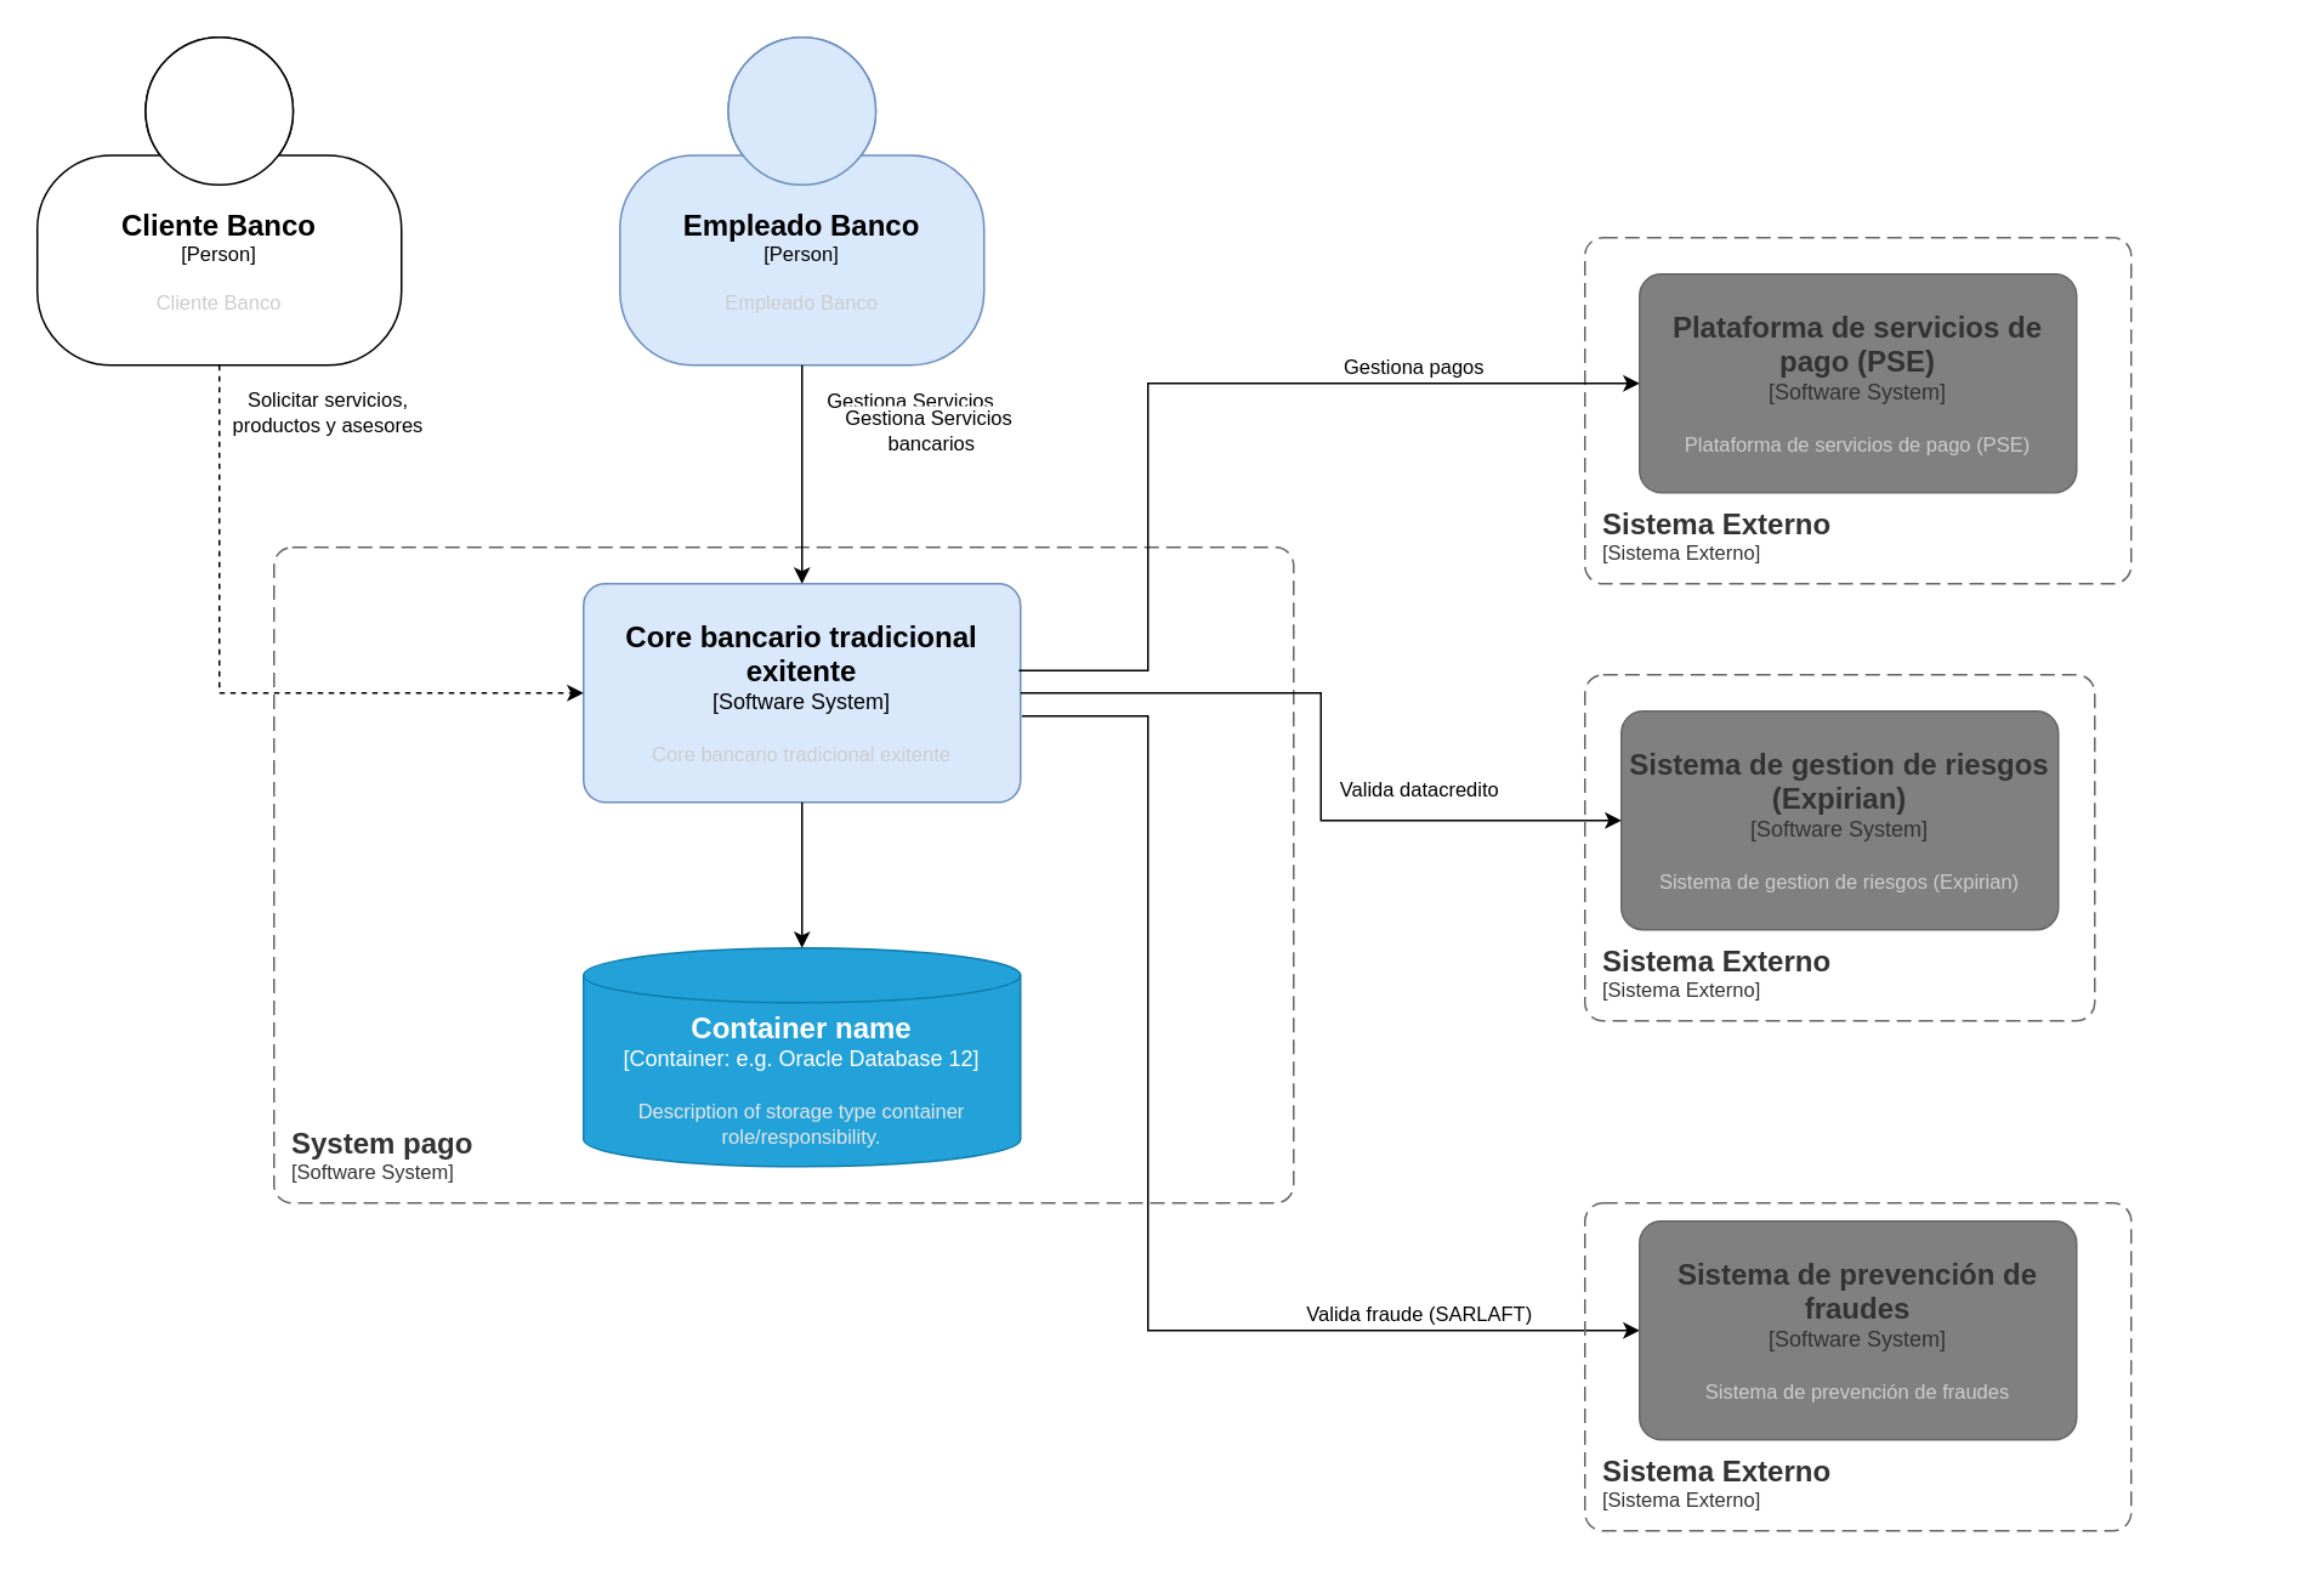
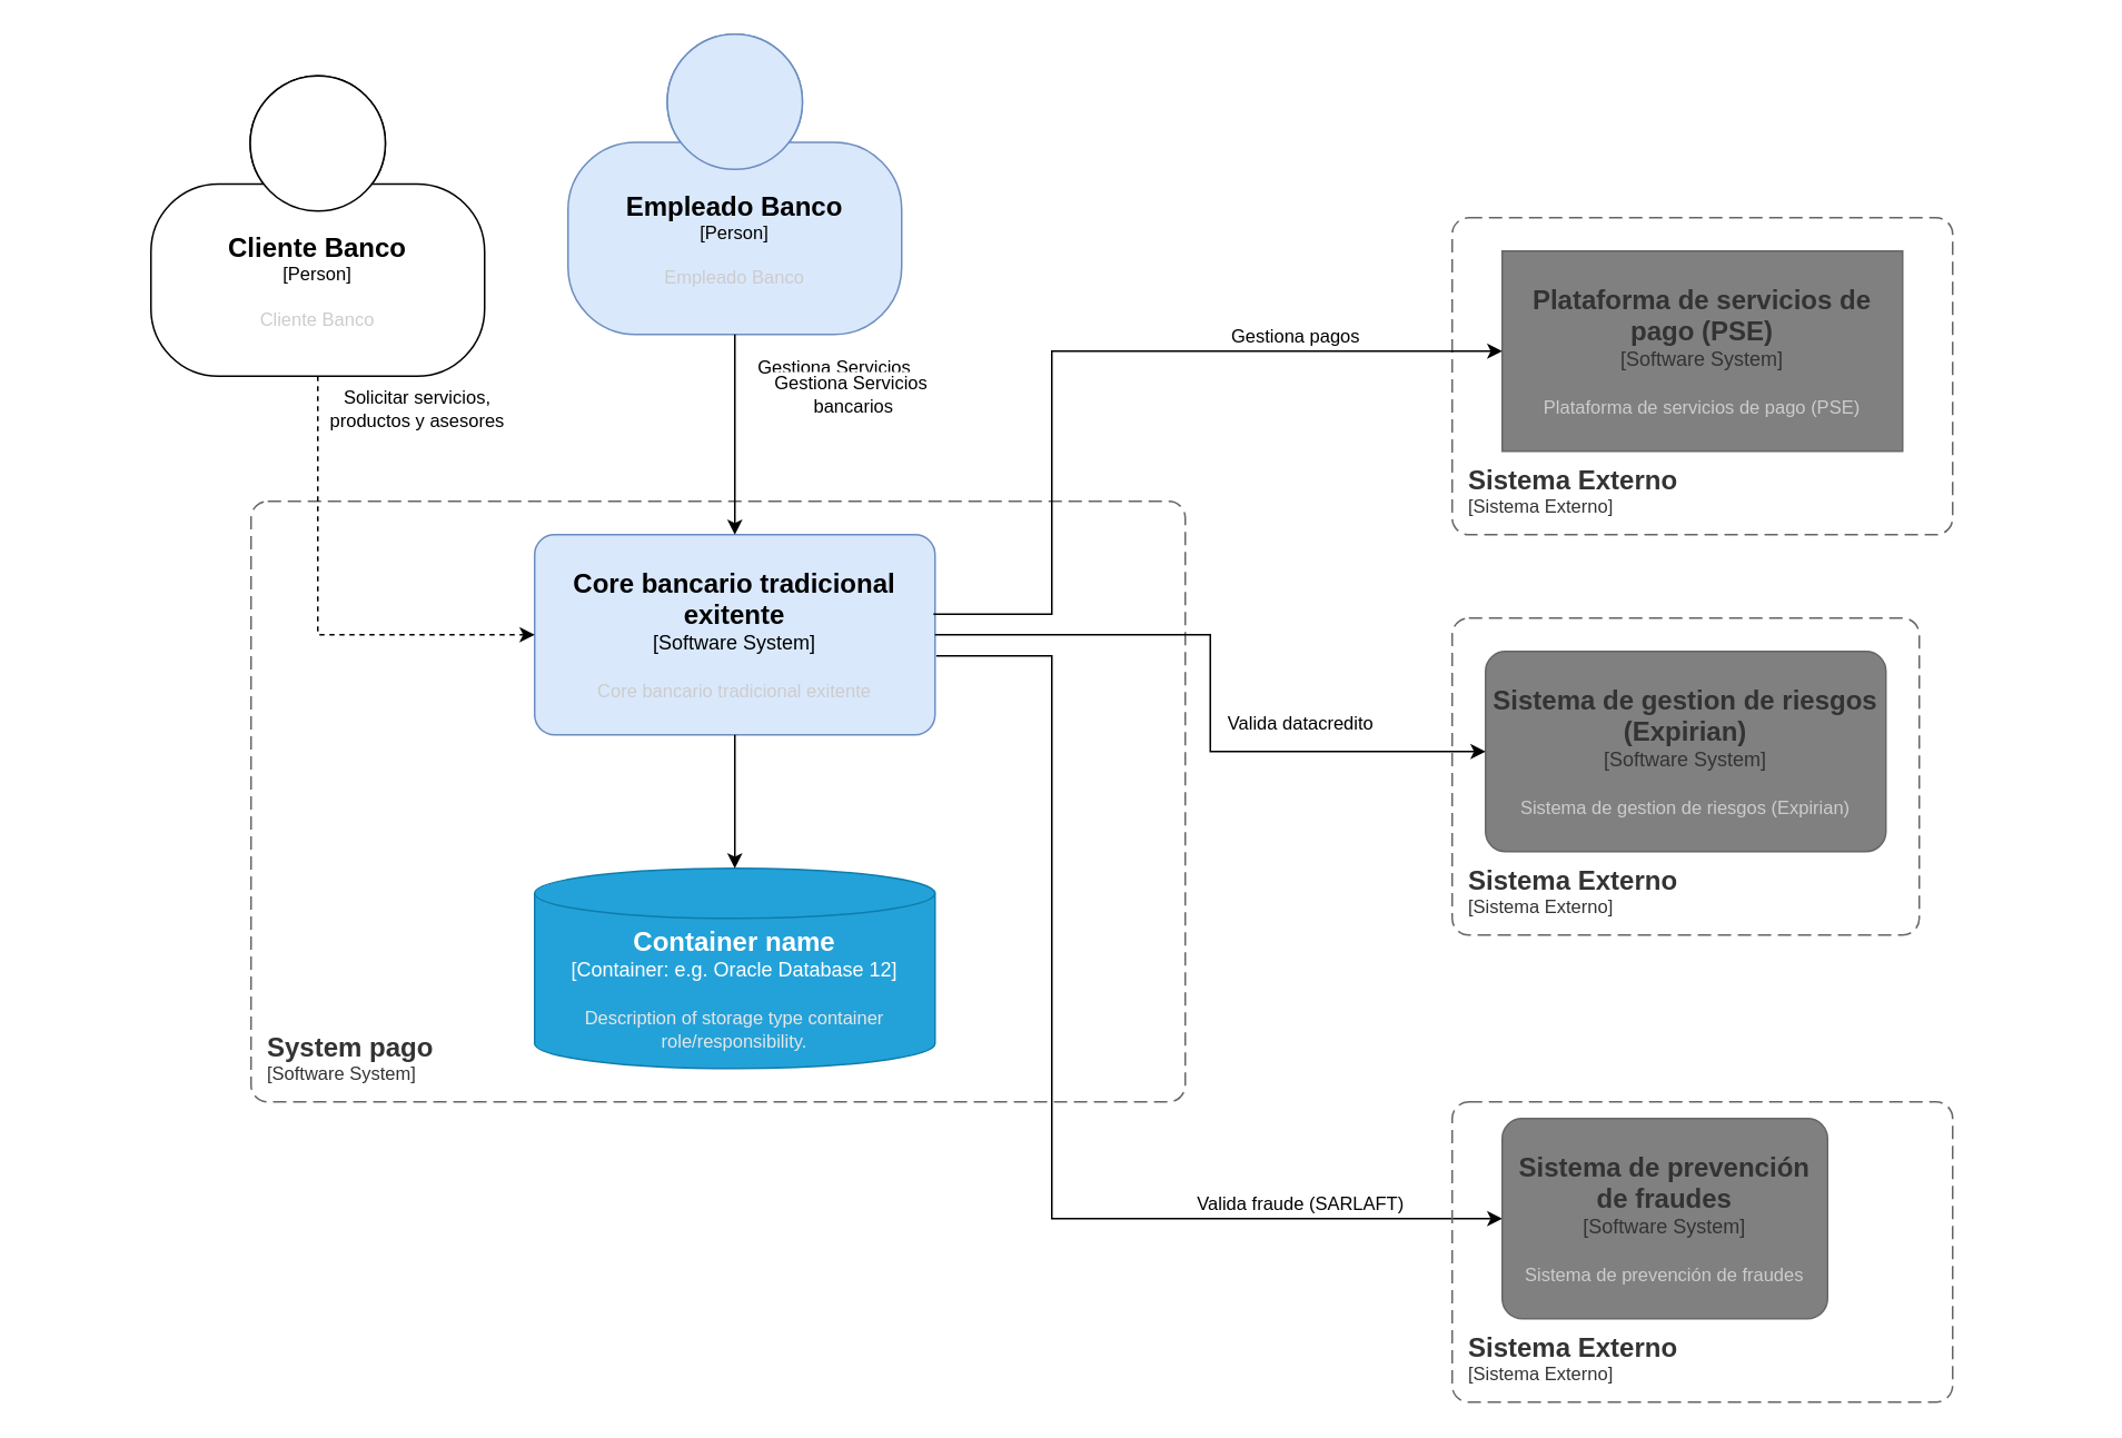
- <mxCell id="4" value="&lt;font style=&quot;font-size: 16px&quot;&gt;&lt;b&gt;Cliente Banco&lt;/b&gt;&lt;/font&gt;&lt;div&gt;[Person]&lt;/div&gt;&lt;br&gt;&lt;div&gt;&lt;font style=&quot;font-size: 11px&quot;&gt;&lt;font color=&quot;#cccccc&quot;&gt;Cliente Banco&lt;/font&gt;&lt;/div&gt;" style="html=1;fontSize=11;dashed=0;whiteSpace=wrap;shape=mxgraph.c4.person2;align=center;metaEdit=1;points=[[0.5,0,0],[1,0.5,0],[1,0.75,0],[0.75,1,0],[0.5,1,0],[0.25,1,0],[0,0.75,0],[0,0.5,0]];resizable=0;" vertex="1" parent="1"><mxGeometry x="20" y="20" width="200" height="180" as="geometry" /></mxCell>
+ <mxCell id="4" value="&lt;font style=&quot;font-size: 16px&quot;&gt;&lt;b&gt;Cliente Banco&lt;/b&gt;&lt;/font&gt;&lt;div&gt;[Person]&lt;/div&gt;&lt;br&gt;&lt;div&gt;&lt;font style=&quot;font-size: 11px&quot;&gt;&lt;font color=&quot;#cccccc&quot;&gt;Cliente Banco&lt;/font&gt;&lt;/div&gt;" style="html=1;fontSize=11;dashed=0;whiteSpace=wrap;shape=mxgraph.c4.person2;align=center;metaEdit=1;points=[[0.5,0,0],[1,0.5,0],[1,0.75,0],[0.75,1,0],[0.5,1,0],[0.25,1,0],[0,0.75,0],[0,0.5,0]];resizable=0;" vertex="1" parent="1"><mxGeometry x="90" y="45" width="200" height="180" as="geometry" /></mxCell>
- <mxCell id="8" value="&lt;font style=&quot;font-size: 16px&quot;&gt;&lt;b&gt;Plataforma de servicios de pago (PSE)&lt;/b&gt;&lt;/font&gt;&lt;div&gt;[Software System]&lt;/div&gt;&lt;br&gt;&lt;div&gt;&lt;font style=&quot;font-size: 11px&quot;&gt;&lt;font color=&quot;#cccccc&quot;&gt;Plataforma de servicios de pago (PSE)&lt;/font&gt;&lt;/div&gt;" style="rounded=1;whiteSpace=wrap;html=1;labelBackgroundColor=none;align=center;arcSize=10;metaEdit=1;resizable=0;points=[[0.25,0,0],[0.5,0,0],[0.75,0,0],[1,0.25,0],[1,0.5,0],[1,0.75,0],[0.75,1,0],[0.5,1,0],[0.25,1,0],[0,0.75,0],[0,0.5,0],[0,0.25,0]];fillColor=#808080;strokeColor=#666666;fontColor=#333333;" vertex="1" parent="1"><mxGeometry x="900" y="150" width="240" height="120" as="geometry" /></mxCell>
+ <mxCell id="8" value="&lt;font style=&quot;font-size: 16px&quot;&gt;&lt;b&gt;Plataforma de servicios de pago (PSE)&lt;/b&gt;&lt;/font&gt;&lt;div&gt;[Software System]&lt;/div&gt;&lt;br&gt;&lt;div&gt;&lt;font style=&quot;font-size: 11px&quot;&gt;&lt;font color=&quot;#cccccc&quot;&gt;Plataforma de servicios de pago (PSE)&lt;/font&gt;&lt;/div&gt;" style="whiteSpace=wrap;html=1;labelBackgroundColor=none;align=center;arcSize=10;metaEdit=1;resizable=0;points=[[0.25,0,0],[0.5,0,0],[0.75,0,0],[1,0.25,0],[1,0.5,0],[1,0.75,0],[0.75,1,0],[0.5,1,0],[0.25,1,0],[0,0.75,0],[0,0.5,0],[0,0.25,0]];fillColor=#808080;strokeColor=#666666;fontColor=#333333;rounded=0;" vertex="1" parent="1"><mxGeometry x="900" y="150" width="240" height="120" as="geometry" /></mxCell>
- <mxCell id="10" value="&lt;font style=&quot;font-size: 16px&quot;&gt;&lt;b&gt;Sistema de prevención de fraudes&lt;/b&gt;&lt;/font&gt;&lt;div&gt;[Software System]&lt;/div&gt;&lt;br&gt;&lt;div&gt;&lt;font style=&quot;font-size: 11px&quot;&gt;&lt;font color=&quot;#cccccc&quot;&gt;Sistema de prevención de fraudes&lt;/font&gt;&lt;/div&gt;" style="rounded=1;whiteSpace=wrap;html=1;labelBackgroundColor=none;align=center;arcSize=10;metaEdit=1;resizable=0;points=[[0.25,0,0],[0.5,0,0],[0.75,0,0],[1,0.25,0],[1,0.5,0],[1,0.75,0],[0.75,1,0],[0.5,1,0],[0.25,1,0],[0,0.75,0],[0,0.5,0],[0,0.25,0]];fillColor=#808080;strokeColor=#666666;fontColor=#333333;" vertex="1" parent="1"><mxGeometry x="900" y="670" width="240" height="120" as="geometry" /></mxCell>
+ <mxCell id="10" value="&lt;font style=&quot;font-size: 16px&quot;&gt;&lt;b&gt;Sistema de prevención de fraudes&lt;/b&gt;&lt;/font&gt;&lt;div&gt;[Software System]&lt;/div&gt;&lt;br&gt;&lt;div&gt;&lt;font style=&quot;font-size: 11px&quot;&gt;&lt;font color=&quot;#cccccc&quot;&gt;Sistema de prevención de fraudes&lt;/font&gt;&lt;/div&gt;" style="rounded=1;whiteSpace=wrap;html=1;labelBackgroundColor=none;align=center;arcSize=10;metaEdit=1;resizable=0;points=[[0.25,0,0],[0.5,0,0],[0.75,0,0],[1,0.25,0],[1,0.5,0],[1,0.75,0],[0.75,1,0],[0.5,1,0],[0.25,1,0],[0,0.75,0],[0,0.5,0],[0,0.25,0]];fillColor=#808080;strokeColor=#666666;fontColor=#333333;" vertex="1" parent="1"><mxGeometry x="900" y="670" width="195" height="120" as="geometry" /></mxCell>
